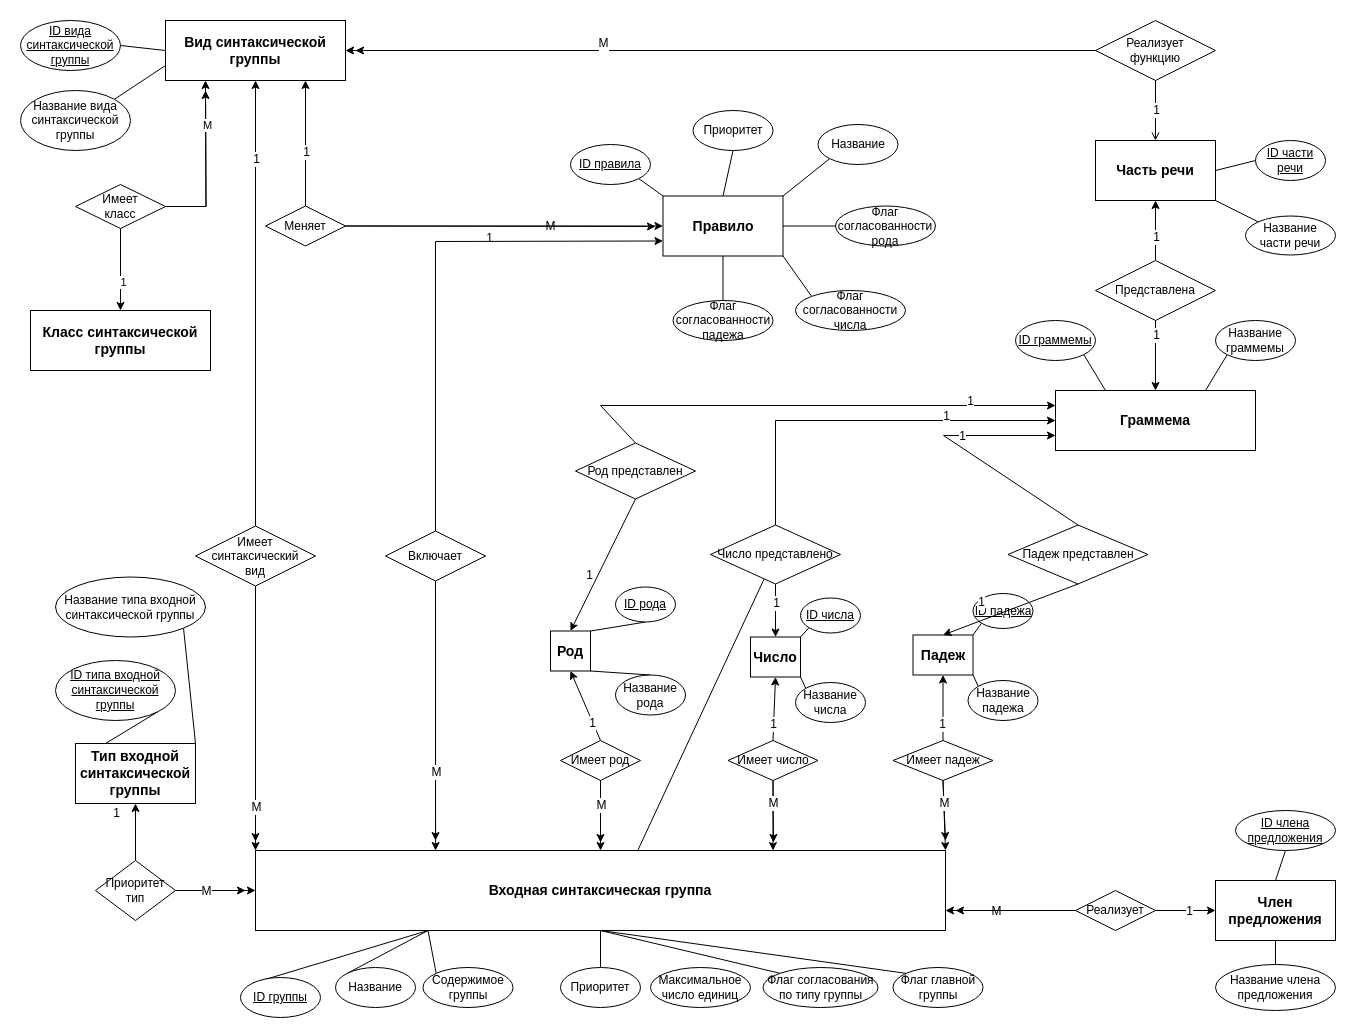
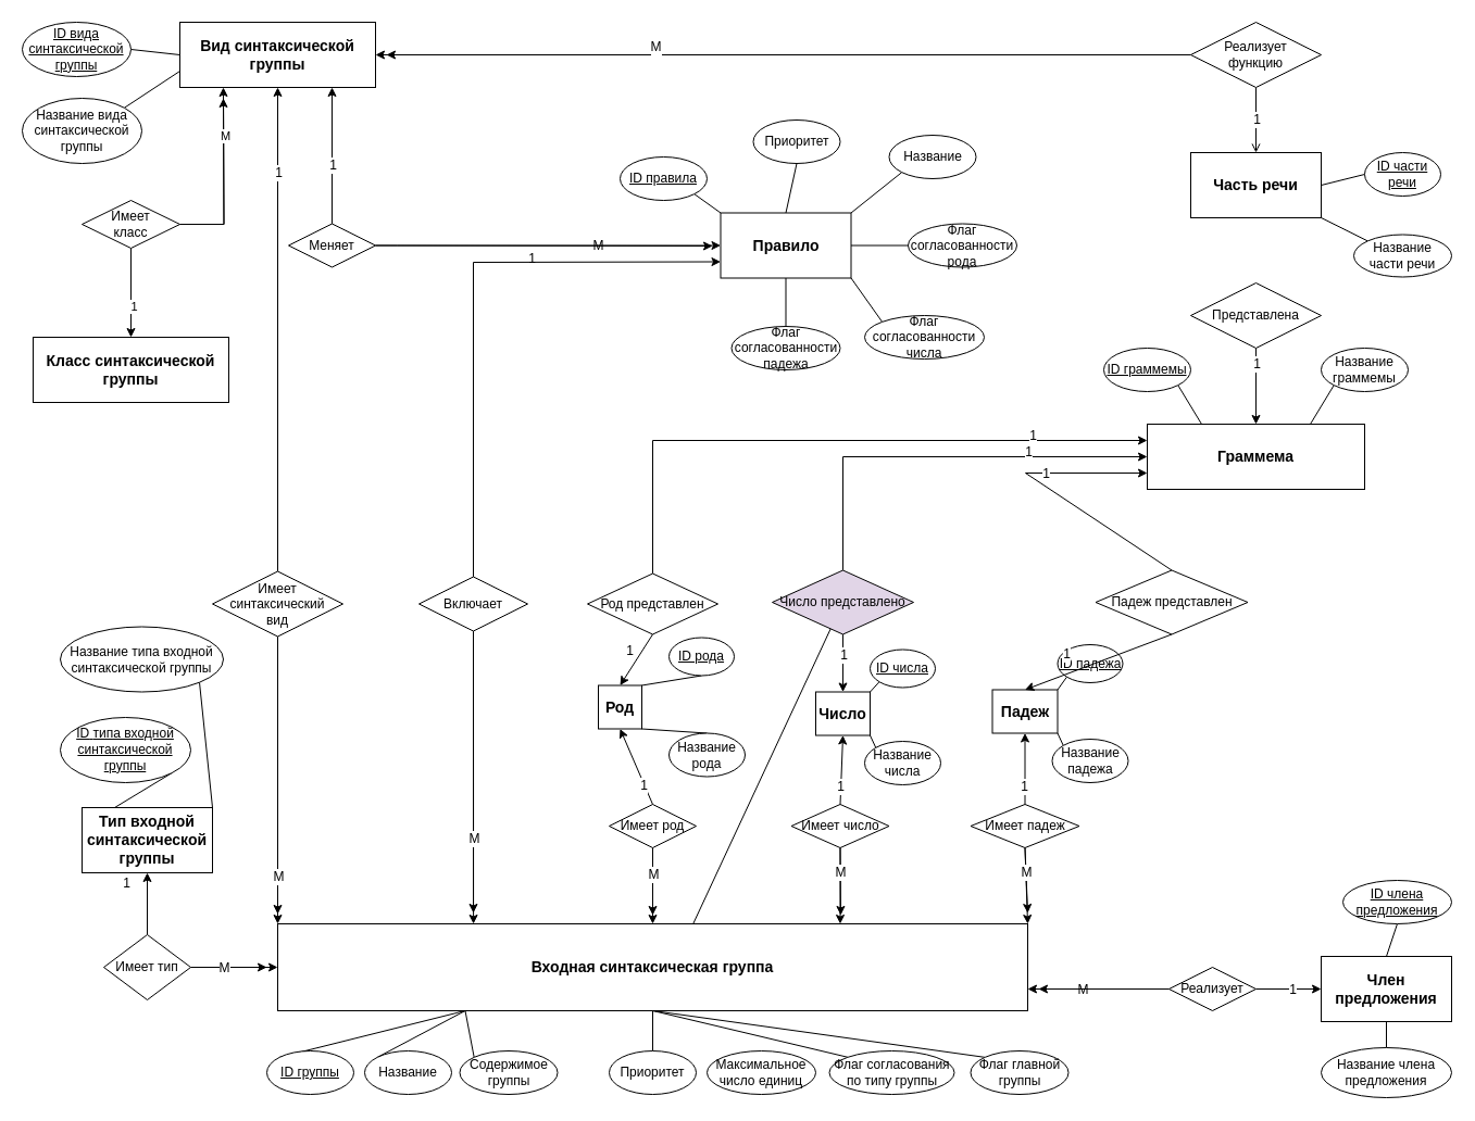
- <mxCell id="78" style="edgeStyle=none;rounded=0;orthogonalLoop=1;jettySize=auto;html=1;exitX=0.5;exitY=0;exitDx=0;exitDy=0;entryX=0.5;entryY=1;entryDx=0;entryDy=0;endArrow=classic;endFill=1;" parent="1" source="80" target="75" edge="1"><mxGeometry relative="1" as="geometry" /></mxCell>
- <mxCell id="79" value="1" style="text;html=1;align=center;verticalAlign=middle;resizable=0;points=[];labelBackgroundColor=#ffffff;" parent="78" vertex="1" connectable="0"><mxGeometry x="0.325" relative="1" as="geometry"><mxPoint y="16.67" as="offset" /></mxGeometry></mxCell>
- <mxCell id="106" value="Род представлен" style="rhombus;whiteSpace=wrap;html=1;" parent="1" vertex="1"><mxGeometry x="575" y="442.5" width="120" height="56" as="geometry" /></mxCell>
+ <mxCell id="106" value="Род представлен" style="rhombus;whiteSpace=wrap;html=1;" parent="1" vertex="1"><mxGeometry x="540" y="527.5" width="120" height="56" as="geometry" /></mxCell>
- <mxCell id="122" value="Число представлено" style="rhombus;whiteSpace=wrap;html=1;" parent="1" vertex="1"><mxGeometry x="710" y="524.5" width="130" height="59" as="geometry" /></mxCell>
+ <mxCell id="122" value="Число представлено" style="rhombus;whiteSpace=wrap;html=1;fillColor=#e1d5e7;" parent="1" vertex="1"><mxGeometry x="710" y="524.5" width="130" height="59" as="geometry" /></mxCell>
- <mxCell id="22" value="Приоритет тип" style="rhombus;whiteSpace=wrap;html=1;" parent="1" vertex="1"><mxGeometry x="95" y="860" width="80" height="60" as="geometry" /></mxCell>
+ <mxCell id="22" value="Имеет тип" style="rhombus;whiteSpace=wrap;html=1;" parent="1" vertex="1"><mxGeometry x="95" y="860" width="80" height="60" as="geometry" /></mxCell>
- <mxCell id="8" value="&lt;u&gt;ID группы&lt;/u&gt;" style="ellipse;whiteSpace=wrap;html=1;" parent="1" vertex="1"><mxGeometry x="240" y="977" width="80" height="40" as="geometry" /></mxCell>
+ <mxCell id="8" value="&lt;u&gt;ID группы&lt;/u&gt;" style="ellipse;whiteSpace=wrap;html=1;" parent="1" vertex="1"><mxGeometry x="245" y="967" width="80" height="40" as="geometry" /></mxCell>
